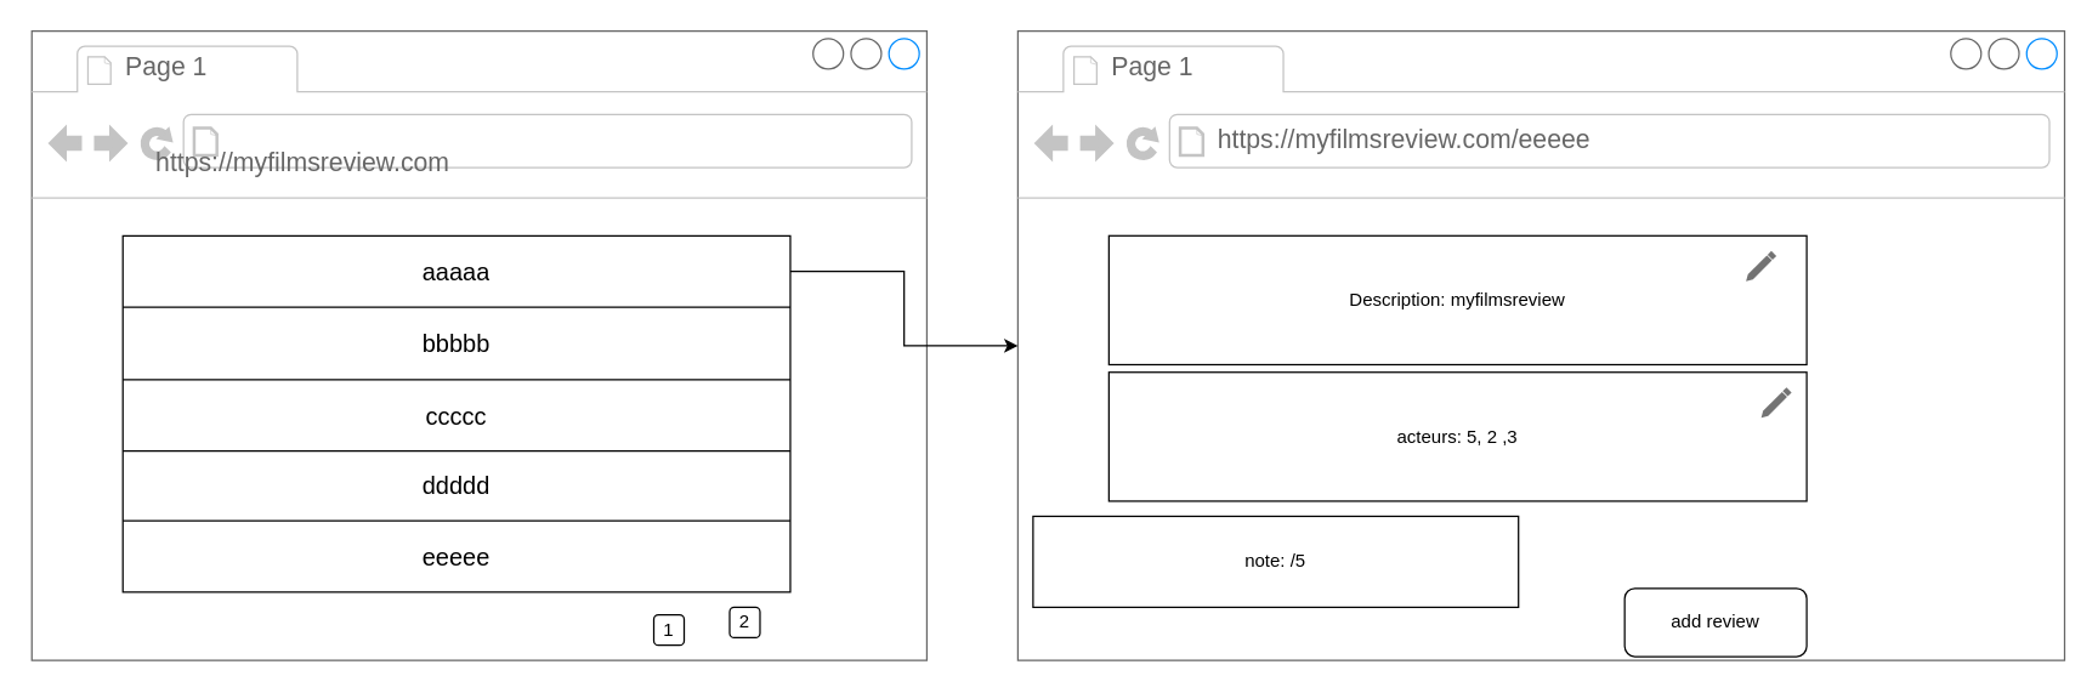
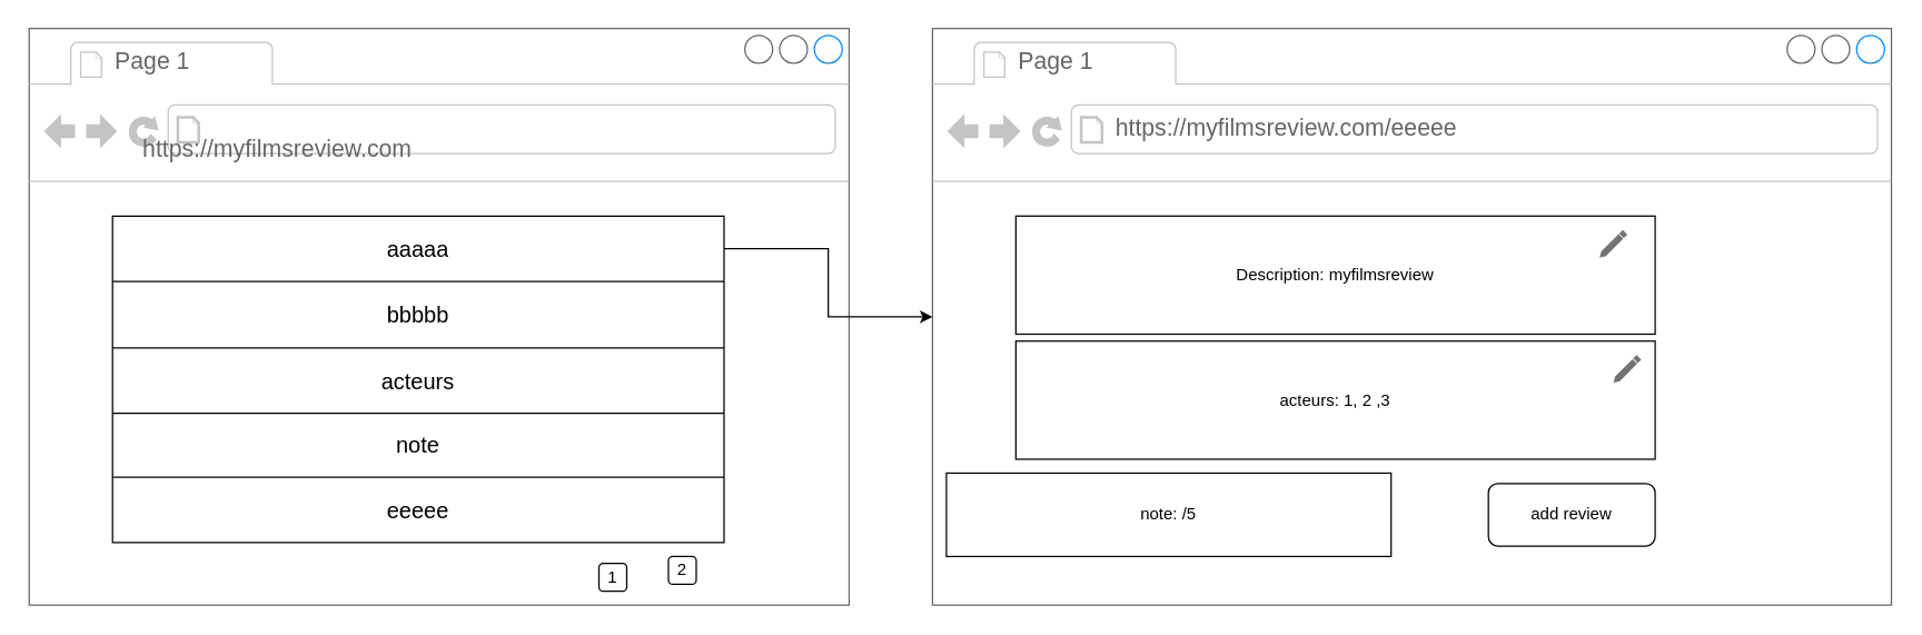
- <mxCell id="11" value="ccccc" style="shape=partialRectangle;html=1;whiteSpace=wrap;connectable=0;strokeColor=inherit;overflow=hidden;fillColor=none;top=0;left=0;bottom=0;right=0;pointerEvents=1;fontSize=16;" parent="10" vertex="1"><mxGeometry width="440" height="47" as="geometry"><mxRectangle width="440" height="47" as="alternateBounds" /></mxGeometry></mxCell>
+ <mxCell id="11" value="acteurs" style="shape=partialRectangle;html=1;whiteSpace=wrap;connectable=0;strokeColor=inherit;overflow=hidden;fillColor=none;top=0;left=0;bottom=0;right=0;pointerEvents=1;fontSize=16;" parent="10" vertex="1"><mxGeometry width="440" height="47" as="geometry"><mxRectangle width="440" height="47" as="alternateBounds" /></mxGeometry></mxCell>
- <mxCell id="25" value="acteurs: 5, 2 ,3" style="rounded=0;whiteSpace=wrap;html=1;" parent="18" vertex="1"><mxGeometry x="60" y="225" width="460" height="85" as="geometry" /></mxCell>
+ <mxCell id="25" value="acteurs: 1, 2 ,3" style="rounded=0;whiteSpace=wrap;html=1;" parent="18" vertex="1"><mxGeometry x="60" y="225" width="460" height="85" as="geometry" /></mxCell>
- <mxCell id="13" value="ddddd" style="shape=partialRectangle;html=1;whiteSpace=wrap;connectable=0;strokeColor=inherit;overflow=hidden;fillColor=none;top=0;left=0;bottom=0;right=0;pointerEvents=1;fontSize=16;" parent="12" vertex="1"><mxGeometry width="440" height="46" as="geometry"><mxRectangle width="440" height="46" as="alternateBounds" /></mxGeometry></mxCell>
+ <mxCell id="13" value="note" style="shape=partialRectangle;html=1;whiteSpace=wrap;connectable=0;strokeColor=inherit;overflow=hidden;fillColor=none;top=0;left=0;bottom=0;right=0;pointerEvents=1;fontSize=16;" parent="12" vertex="1"><mxGeometry width="440" height="46" as="geometry"><mxRectangle width="440" height="46" as="alternateBounds" /></mxGeometry></mxCell>
- <mxCell id="24" value="add review" style="rounded=1;whiteSpace=wrap;html=1;" parent="18" vertex="1"><mxGeometry x="400" y="367.5" width="120" height="45" as="geometry" /></mxCell>
+ <mxCell id="24" value="add review" style="rounded=1;whiteSpace=wrap;html=1;" parent="18" vertex="1"><mxGeometry x="400" y="327.5" width="120" height="45" as="geometry" /></mxCell>
